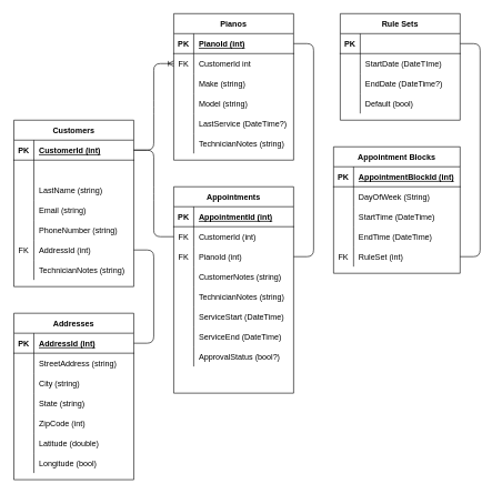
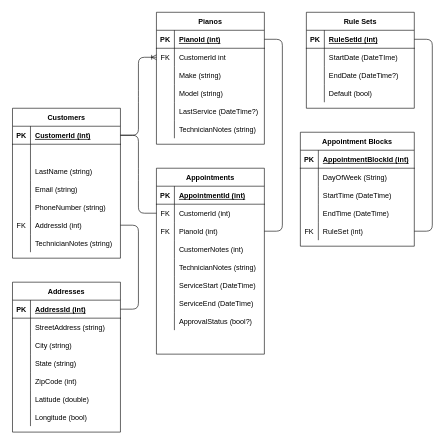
+ <mxCell id="72" value="RuleSetId (int)" style="shape=partialRectangle;connectable=0;fillColor=none;top=0;left=0;bottom=0;right=0;align=left;spacingLeft=6;fontStyle=5;overflow=hidden;" vertex="1" parent="70"><mxGeometry x="30" width="150" height="30" as="geometry" /></mxCell>
- <mxCell id="54" value="CustomerNotes (string)" style="shape=partialRectangle;connectable=0;fillColor=none;top=0;left=0;bottom=0;right=0;align=left;spacingLeft=6;overflow=hidden;" vertex="1" parent="52"><mxGeometry x="30" width="150" height="30" as="geometry" /></mxCell>
+ <mxCell id="54" value="CustomerNotes (int)" style="shape=partialRectangle;connectable=0;fillColor=none;top=0;left=0;bottom=0;right=0;align=left;spacingLeft=6;overflow=hidden;" vertex="1" parent="52"><mxGeometry x="30" width="150" height="30" as="geometry" /></mxCell>
